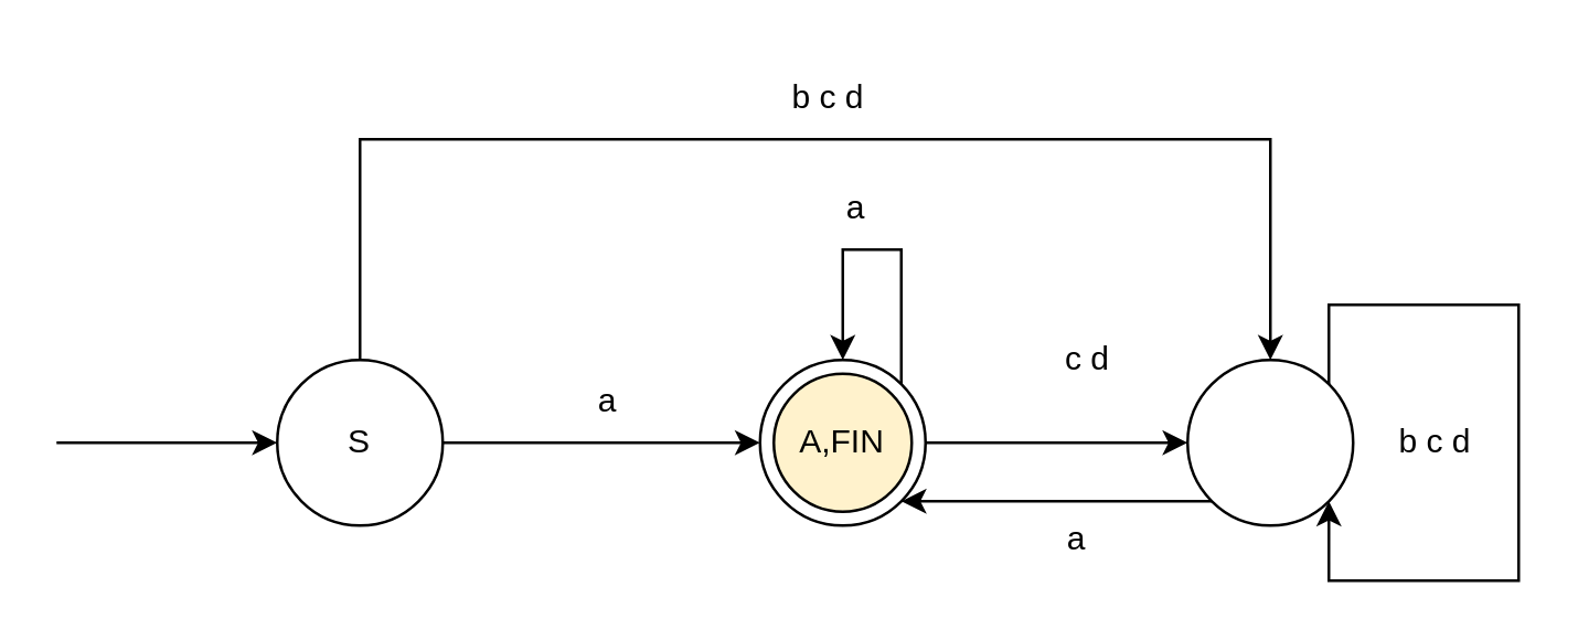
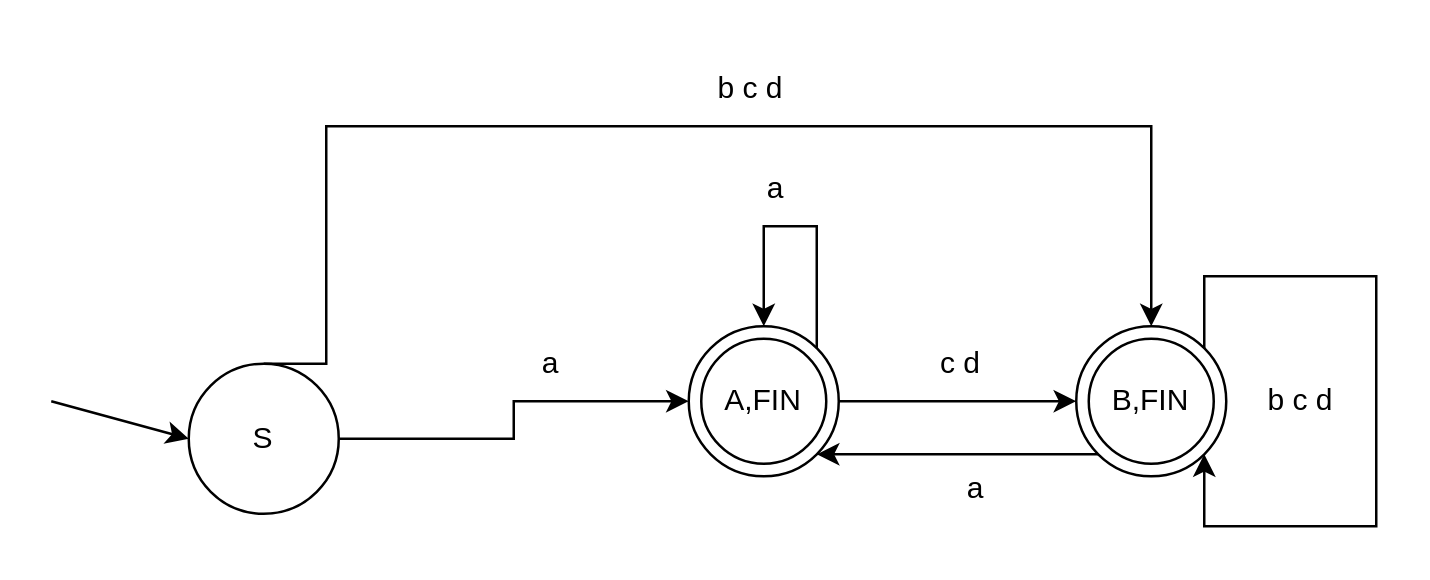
- <mxCell id="10" value="c d" style="text;html=1;strokeColor=none;fillColor=none;align=center;verticalAlign=middle;whiteSpace=wrap;rounded=0;" vertex="1" parent="1"><mxGeometry x="364" y="115" width="60" height="30" as="geometry" /></mxCell>
+ <mxCell id="10" value="c d" style="text;html=1;strokeColor=none;fillColor=none;align=center;verticalAlign=middle;whiteSpace=wrap;rounded=0;" vertex="1" parent="1"><mxGeometry x="354" y="130" width="60" height="30" as="geometry" /></mxCell>
- <mxCell id="4" value="S" style="ellipse;whiteSpace=wrap;html=1;aspect=fixed;" vertex="1" parent="1"><mxGeometry x="100" y="130" width="60" height="60" as="geometry" /></mxCell>
+ <mxCell id="4" value="S" style="ellipse;whiteSpace=wrap;html=1;aspect=fixed;" vertex="1" parent="1"><mxGeometry x="75" y="145" width="60" height="60" as="geometry" /></mxCell>
- <mxCell id="17" value="A,FIN" style="ellipse;whiteSpace=wrap;html=1;aspect=fixed;fillColor=#fff2cc;" vertex="1" parent="1"><mxGeometry x="280" y="135" width="50" height="50" as="geometry" /></mxCell>
+ <mxCell id="17" value="A,FIN" style="ellipse;whiteSpace=wrap;html=1;aspect=fixed;" vertex="1" parent="1"><mxGeometry x="280" y="135" width="50" height="50" as="geometry" /></mxCell>
+ <mxCell id="18" value="B,FIN" style="ellipse;whiteSpace=wrap;html=1;aspect=fixed;" vertex="1" parent="1"><mxGeometry x="435" y="135" width="50" height="50" as="geometry" /></mxCell>
